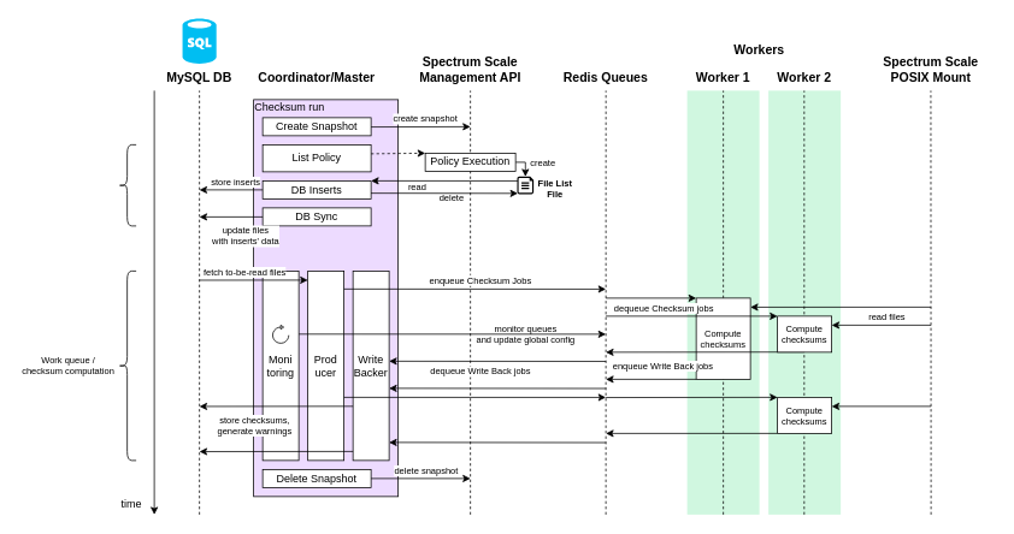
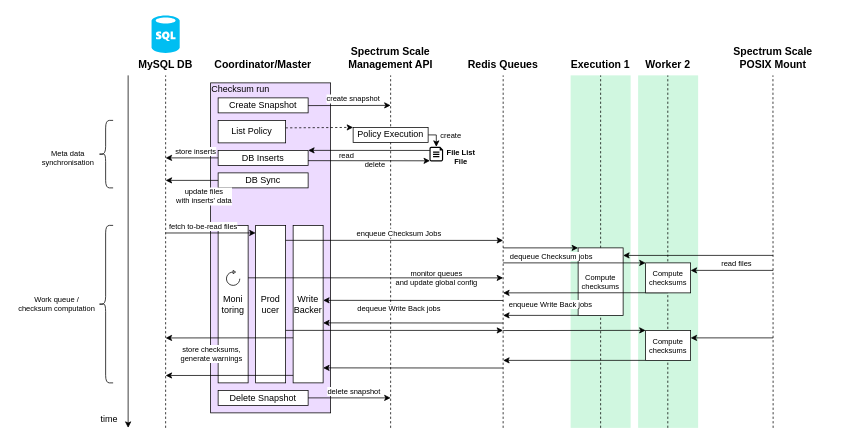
- <mxCell id="18" value="Workers" style="text;html=1;strokeColor=none;fillColor=none;align=center;verticalAlign=middle;whiteSpace=wrap;rounded=0;fontSize=14;fontStyle=1" vertex="1" parent="1"><mxGeometry x="770" y="40" width="140" height="30" as="geometry" /></mxCell>
- <mxCell id="37" value="Worker 1" style="text;html=1;strokeColor=none;fillColor=none;align=center;verticalAlign=middle;whiteSpace=wrap;rounded=0;fontSize=14;fontStyle=1" vertex="1" parent="1"><mxGeometry x="730" y="70" width="140" height="30" as="geometry" /></mxCell>
+ <mxCell id="37" value="Execution 1" style="text;html=1;strokeColor=none;fillColor=none;align=center;verticalAlign=middle;whiteSpace=wrap;rounded=0;fontSize=14;fontStyle=1" vertex="1" parent="1"><mxGeometry x="730" y="70" width="140" height="30" as="geometry" /></mxCell>
- <mxCell id="7" value="List Policy" style="rounded=0;whiteSpace=wrap;html=1;" vertex="1" parent="1"><mxGeometry x="290" y="160" width="120" height="30" as="geometry" /></mxCell>
+ <mxCell id="7" value="List Policy" style="rounded=0;whiteSpace=wrap;html=1;" vertex="1" parent="1"><mxGeometry x="290" y="160" width="90" height="30" as="geometry" /></mxCell>
+ <mxCell id="69" value="Meta data synchronisation" style="text;html=1;strokeColor=none;fillColor=none;align=center;verticalAlign=middle;whiteSpace=wrap;rounded=0;labelBackgroundColor=none;strokeWidth=1;fontSize=10;" vertex="1" parent="1"><mxGeometry x="50" y="195" width="80" height="30" as="geometry" /></mxCell>
